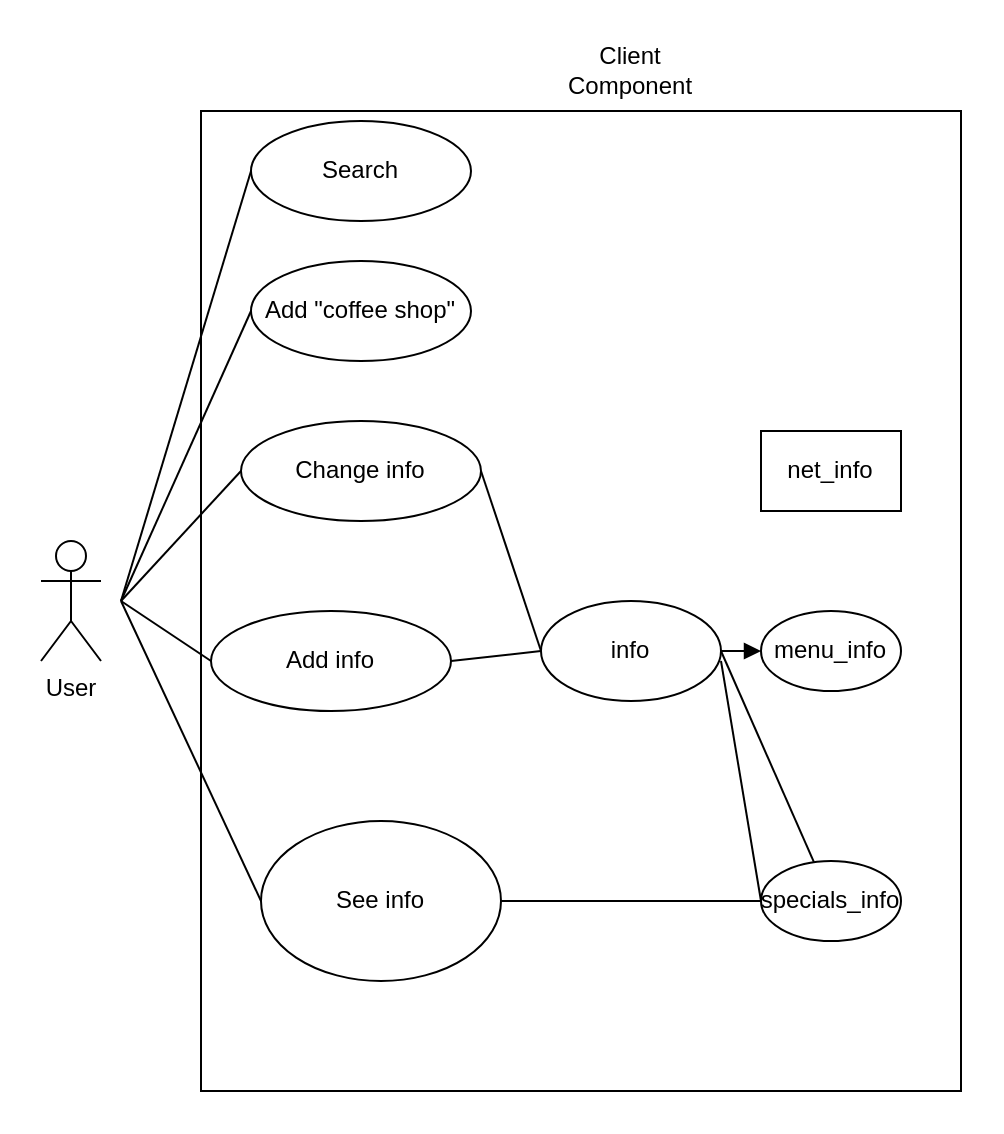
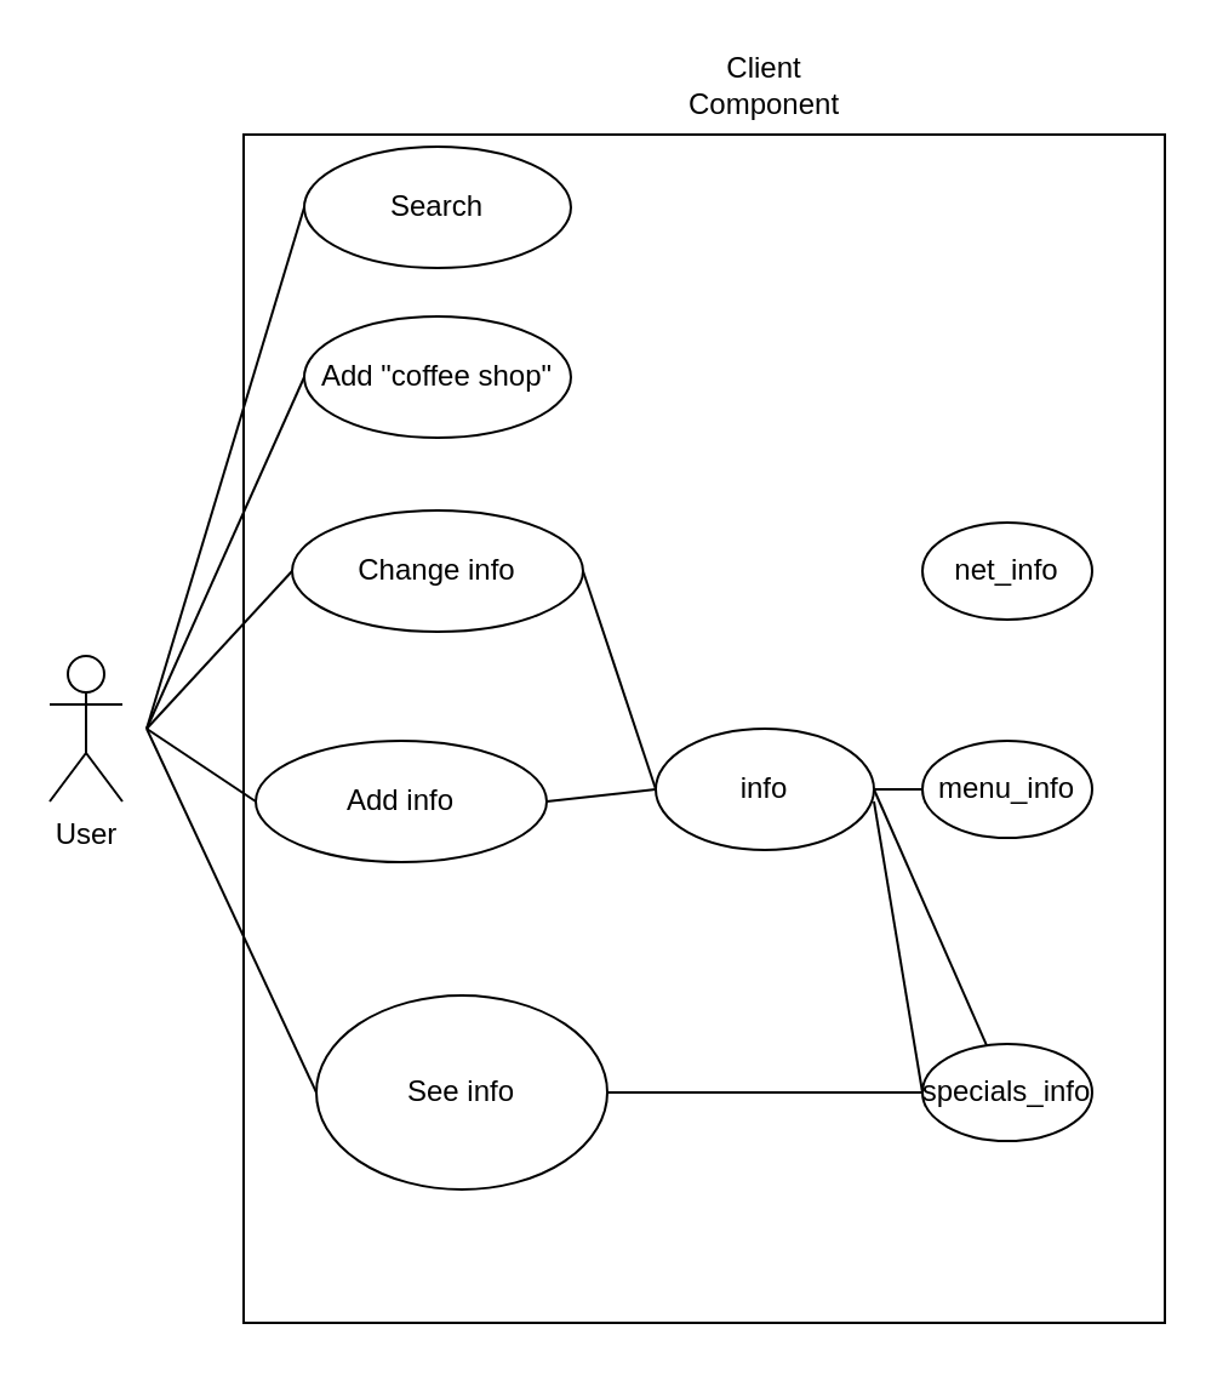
- <mxCell id="8" value="net_info" style="whiteSpace=wrap;html=1;rounded=0;" vertex="1" parent="1"><mxGeometry x="380" y="215" width="70" height="40" as="geometry" /></mxCell>
+ <mxCell id="8" value="net_info" style="ellipse;whiteSpace=wrap;html=1;" vertex="1" parent="1"><mxGeometry x="380" y="215" width="70" height="40" as="geometry" /></mxCell>
- <mxCell id="23" value="" style="endArrow=block;html=1;rounded=0;exitX=1;exitY=0.5;exitDx=0;exitDy=0;entryX=0;entryY=0.5;entryDx=0;entryDy=0;" edge="1" parent="1" source="18" target="9"><mxGeometry width="50" height="50" relative="1" as="geometry"><mxPoint x="380" y="340" as="sourcePoint" /><mxPoint x="430" y="290" as="targetPoint" /></mxGeometry></mxCell>
+ <mxCell id="23" value="" style="endArrow=none;html=1;rounded=0;exitX=1;exitY=0.5;exitDx=0;exitDy=0;entryX=0;entryY=0.5;entryDx=0;entryDy=0;" edge="1" parent="1" source="18" target="9"><mxGeometry width="50" height="50" relative="1" as="geometry"><mxPoint x="380" y="340" as="sourcePoint" /><mxPoint x="430" y="290" as="targetPoint" /></mxGeometry></mxCell>
